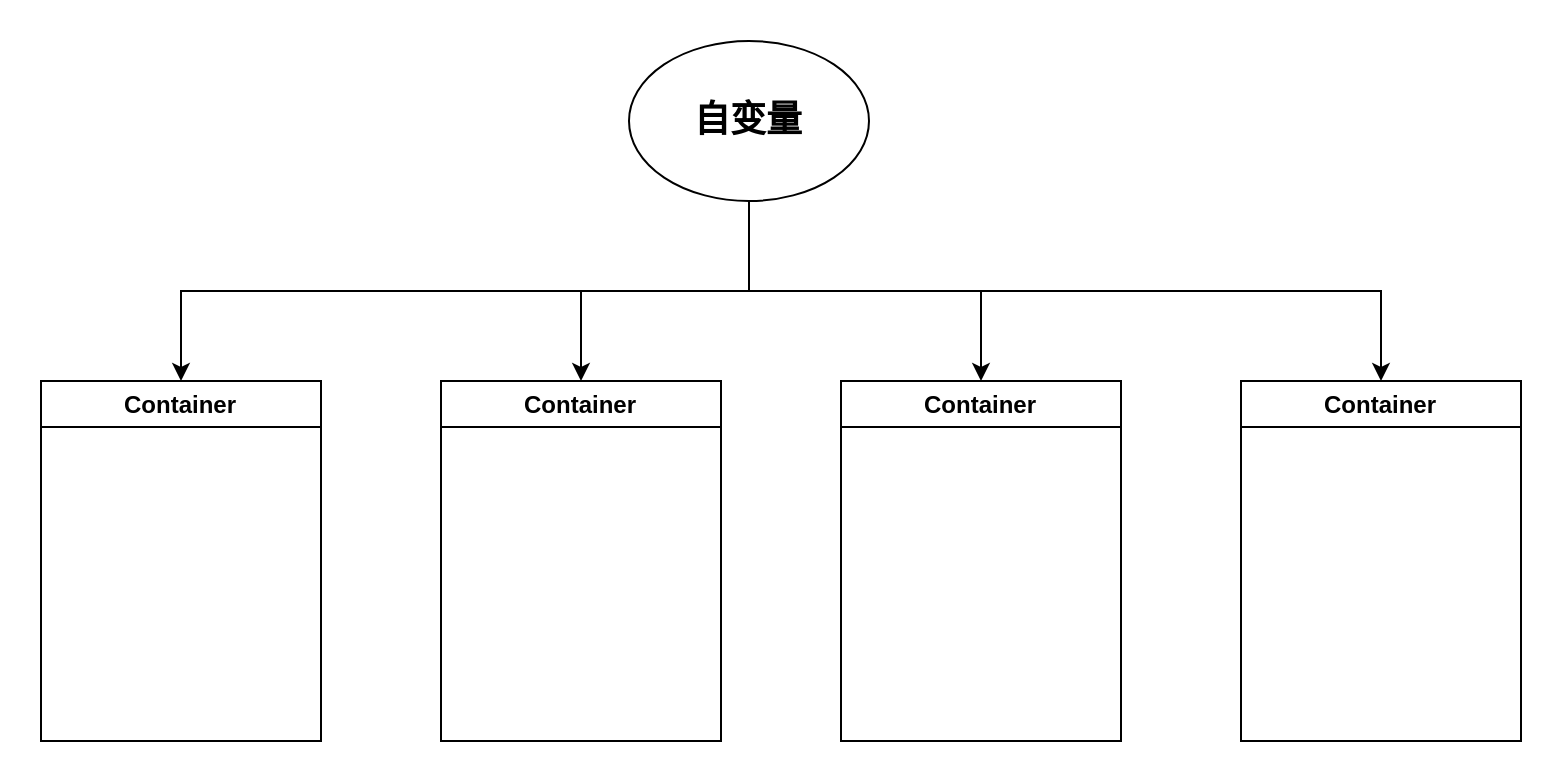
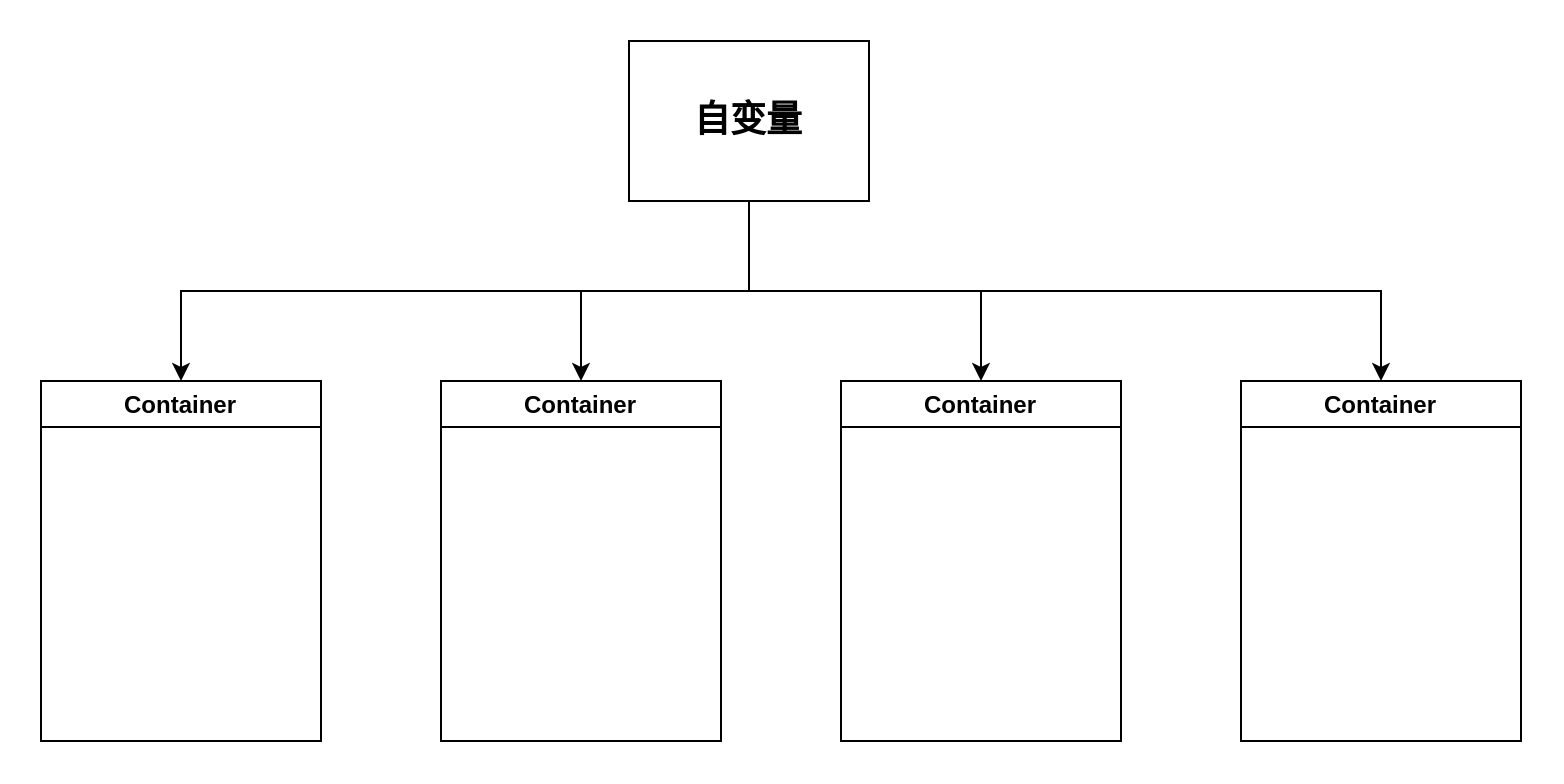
- <mxCell id="6" value="&lt;h2&gt;自变量&lt;/h2&gt;" style="ellipse;whiteSpace=wrap;html=1;" vertex="1" parent="1"><mxGeometry x="314" y="20" width="120" height="80" as="geometry" /></mxCell>
+ <mxCell id="6" value="&lt;h2&gt;自变量&lt;/h2&gt;" style="whiteSpace=wrap;html=1;rounded=0;" vertex="1" parent="1"><mxGeometry x="314" y="20" width="120" height="80" as="geometry" /></mxCell>
